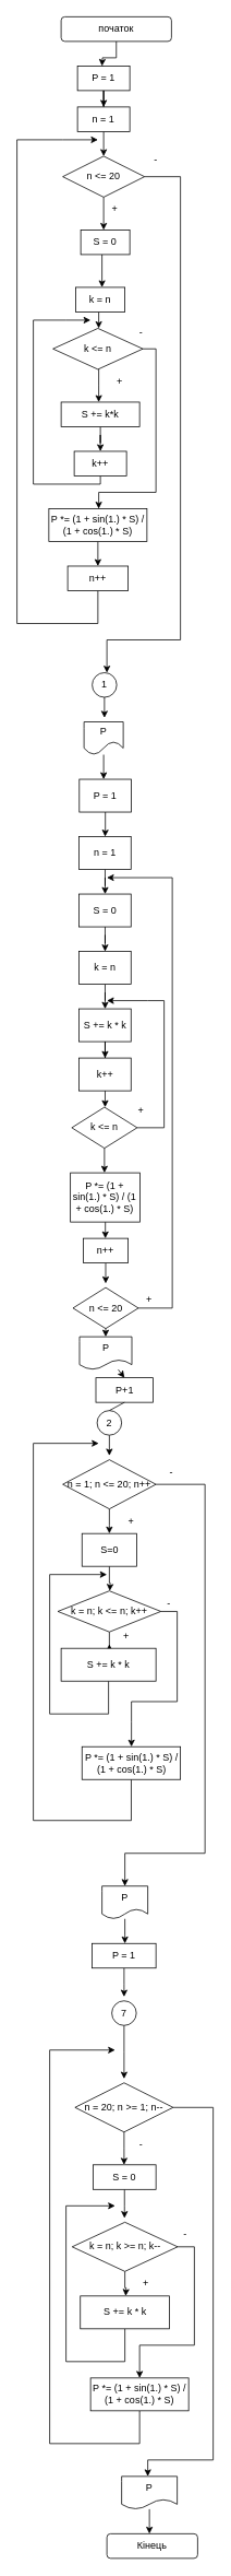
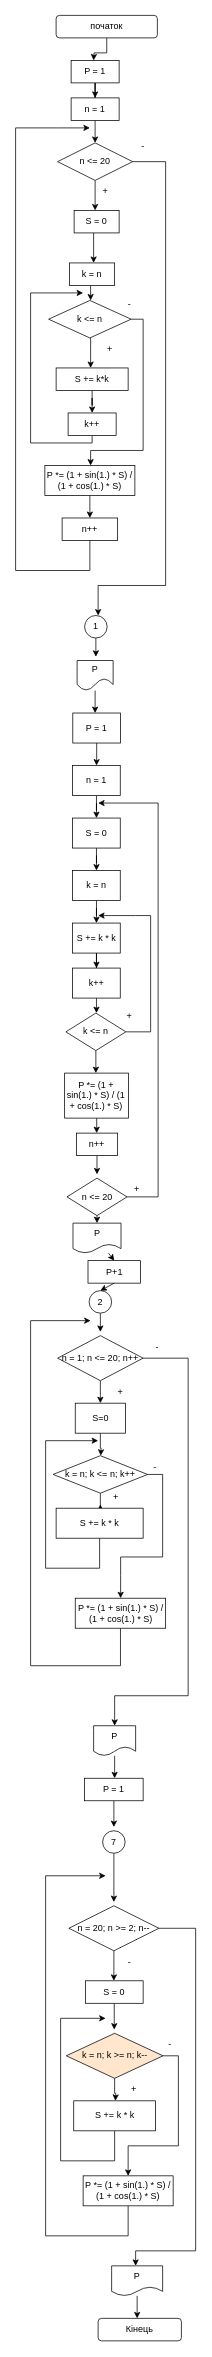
- <mxCell id="84" value="" style="endArrow=none;html=1;rounded=0;entryX=0.5;entryY=0;entryDx=0;entryDy=0;exitX=0.5;exitY=1;exitDx=0;exitDy=0;" edge="1" parent="1" source="81" target="60"><mxGeometry width="50" height="50" relative="1" as="geometry"><mxPoint x="120" y="1610" as="sourcePoint" /><mxPoint x="170" y="1560" as="targetPoint" /></mxGeometry></mxCell>
+ <mxCell id="84" value="" style="endArrow=classic;html=1;rounded=0;entryX=0.5;entryY=0;entryDx=0;entryDy=0;exitX=0.5;exitY=1;exitDx=0;exitDy=0;" edge="1" parent="1" source="81" target="60"><mxGeometry width="50" height="50" relative="1" as="geometry"><mxPoint x="120" y="1610" as="sourcePoint" /><mxPoint x="170" y="1560" as="targetPoint" /></mxGeometry></mxCell>
- <mxCell id="89" value="n = 20; n &amp;gt;= 1; n--" style="rhombus;whiteSpace=wrap;html=1;" vertex="1" parent="1"><mxGeometry x="91" y="2540" width="120" height="60" as="geometry" /></mxCell>
+ <mxCell id="89" value="n = 20; n &amp;gt;= 2; n--" style="rhombus;whiteSpace=wrap;html=1;" vertex="1" parent="1"><mxGeometry x="91" y="2540" width="120" height="60" as="geometry" /></mxCell>
- <mxCell id="95" value="k = n; k &amp;gt;= n; k--" style="rhombus;whiteSpace=wrap;html=1;" vertex="1" parent="1"><mxGeometry x="87.5" y="2710" width="129" height="60" as="geometry" /></mxCell>
+ <mxCell id="95" value="k = n; k &amp;gt;= n; k--" style="rhombus;whiteSpace=wrap;html=1;fillColor=#ffe6cc;" vertex="1" parent="1"><mxGeometry x="87.5" y="2710" width="129" height="60" as="geometry" /></mxCell>
